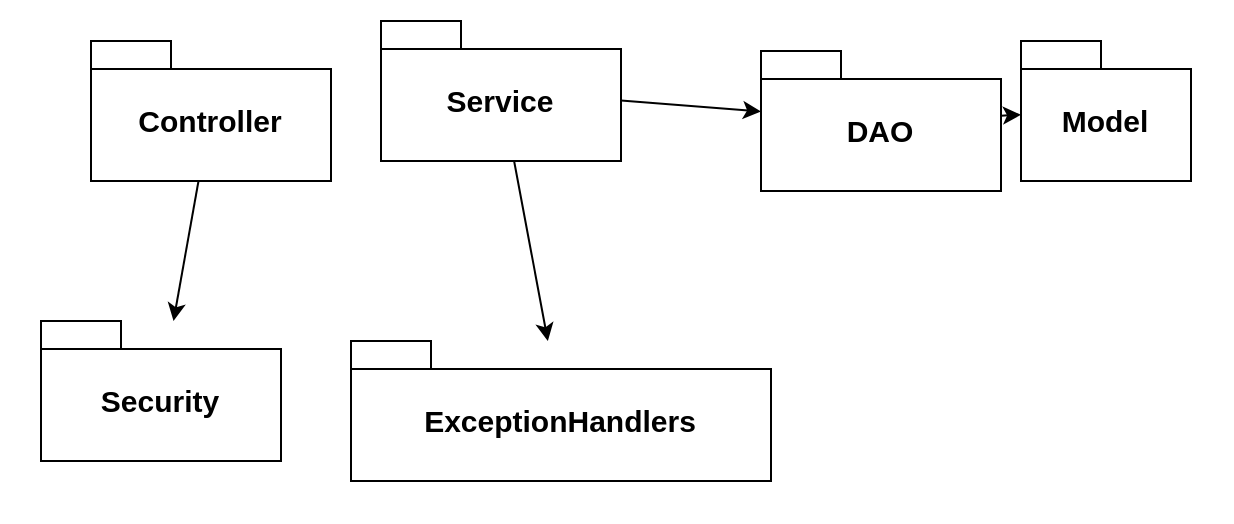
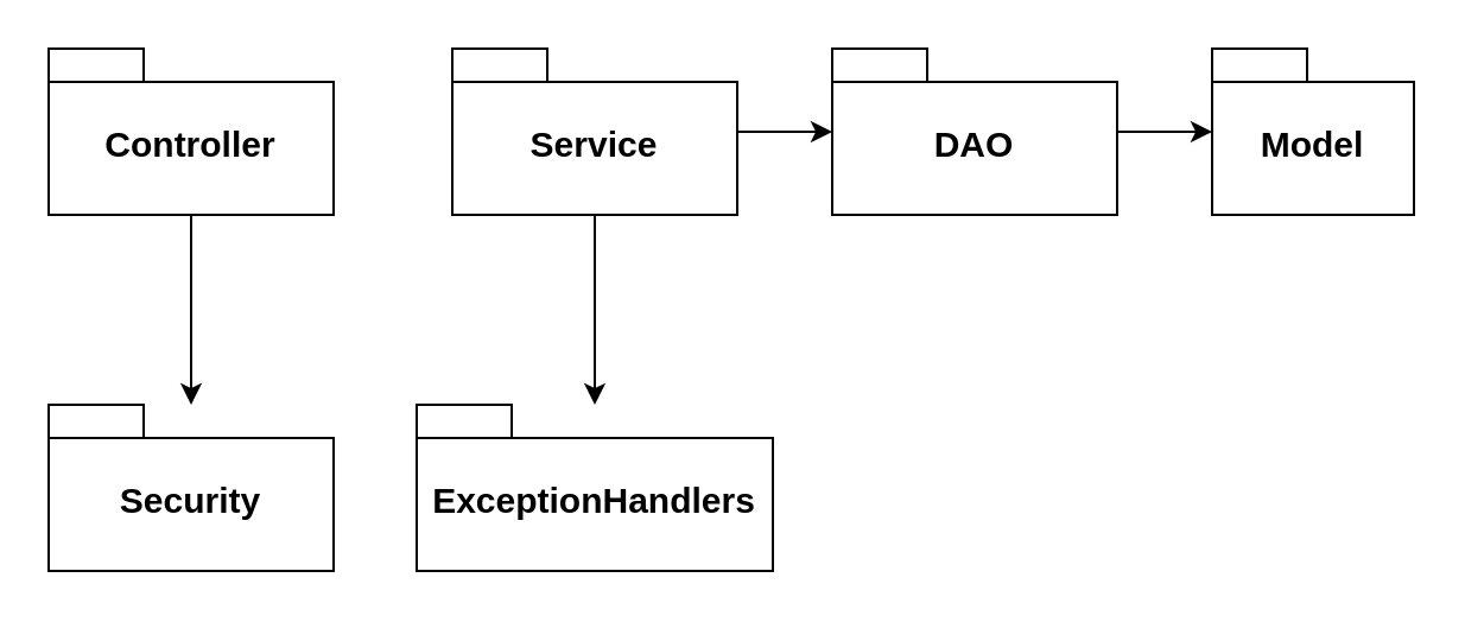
- <mxCell id="4" value="&lt;font style=&quot;font-size: 15px;&quot;&gt;Service&lt;/font&gt;" style="shape=folder;fontStyle=1;spacingTop=10;tabWidth=40;tabHeight=14;tabPosition=left;html=1;whiteSpace=wrap;" vertex="1" parent="1"><mxGeometry x="190" y="10" width="120" height="70" as="geometry" /></mxCell>
+ <mxCell id="4" value="&lt;font style=&quot;font-size: 15px;&quot;&gt;Service&lt;/font&gt;" style="shape=folder;fontStyle=1;spacingTop=10;tabWidth=40;tabHeight=14;tabPosition=left;html=1;whiteSpace=wrap;" vertex="1" parent="1"><mxGeometry x="190" y="20" width="120" height="70" as="geometry" /></mxCell>
- <mxCell id="2" value="&lt;font style=&quot;font-size: 15px;&quot;&gt;Controller&lt;/font&gt;" style="shape=folder;fontStyle=1;spacingTop=10;tabWidth=40;tabHeight=14;tabPosition=left;html=1;whiteSpace=wrap;" vertex="1" parent="1"><mxGeometry x="45" y="20" width="120" height="70" as="geometry" /></mxCell>
+ <mxCell id="2" value="&lt;font style=&quot;font-size: 15px;&quot;&gt;Controller&lt;/font&gt;" style="shape=folder;fontStyle=1;spacingTop=10;tabWidth=40;tabHeight=14;tabPosition=left;html=1;whiteSpace=wrap;" vertex="1" parent="1"><mxGeometry x="20" y="20" width="120" height="70" as="geometry" /></mxCell>
- <mxCell id="5" value="&lt;font style=&quot;font-size: 15px;&quot;&gt;DAO&lt;/font&gt;" style="shape=folder;fontStyle=1;spacingTop=10;tabWidth=40;tabHeight=14;tabPosition=left;html=1;whiteSpace=wrap;" vertex="1" parent="1"><mxGeometry x="380" y="25" width="120" height="70" as="geometry" /></mxCell>
+ <mxCell id="5" value="&lt;font style=&quot;font-size: 15px;&quot;&gt;DAO&lt;/font&gt;" style="shape=folder;fontStyle=1;spacingTop=10;tabWidth=40;tabHeight=14;tabPosition=left;html=1;whiteSpace=wrap;" vertex="1" parent="1"><mxGeometry x="350" y="20" width="120" height="70" as="geometry" /></mxCell>
- <mxCell id="7" value="&lt;font style=&quot;font-size: 15px;&quot;&gt;Security&lt;/font&gt;" style="shape=folder;fontStyle=1;spacingTop=10;tabWidth=40;tabHeight=14;tabPosition=left;html=1;whiteSpace=wrap;" vertex="1" parent="1"><mxGeometry x="20" y="160" width="120" height="70" as="geometry" /></mxCell>
+ <mxCell id="7" value="&lt;font style=&quot;font-size: 15px;&quot;&gt;Security&lt;/font&gt;" style="shape=folder;fontStyle=1;spacingTop=10;tabWidth=40;tabHeight=14;tabPosition=left;html=1;whiteSpace=wrap;" vertex="1" parent="1"><mxGeometry x="20" y="170" width="120" height="70" as="geometry" /></mxCell>
- <mxCell id="6" value="&lt;font style=&quot;font-size: 15px;&quot;&gt;ExceptionHandlers&lt;/font&gt;" style="shape=folder;fontStyle=1;spacingTop=10;tabWidth=40;tabHeight=14;tabPosition=left;html=1;whiteSpace=wrap;" vertex="1" parent="1"><mxGeometry x="175" y="170" width="210" height="70" as="geometry" /></mxCell>
+ <mxCell id="6" value="&lt;font style=&quot;font-size: 15px;&quot;&gt;ExceptionHandlers&lt;/font&gt;" style="shape=folder;fontStyle=1;spacingTop=10;tabWidth=40;tabHeight=14;tabPosition=left;html=1;whiteSpace=wrap;" vertex="1" parent="1"><mxGeometry x="175" y="170" width="150" height="70" as="geometry" /></mxCell>
